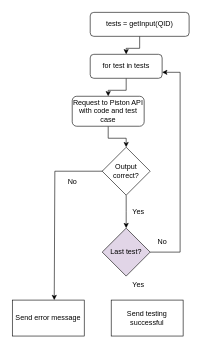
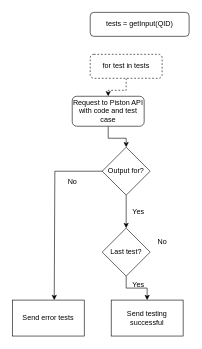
- <mxCell id="2" value="" style="edgeStyle=orthogonalEdgeStyle;rounded=0;orthogonalLoop=1;jettySize=auto;html=1;" edge="1" parent="1" source="3" target="5"><mxGeometry relative="1" as="geometry" /></mxCell>
- <mxCell id="5" value="for test in tests" style="rounded=1;whiteSpace=wrap;html=1;" vertex="1" parent="1"><mxGeometry x="150" y="90" width="120" height="40" as="geometry" /></mxCell>
+ <mxCell id="5" value="for test in tests" style="rounded=1;whiteSpace=wrap;html=1;dashed=1;" vertex="1" parent="1"><mxGeometry x="150" y="90" width="120" height="40" as="geometry" /></mxCell>
- <mxCell id="12" style="edgeStyle=orthogonalEdgeStyle;rounded=0;orthogonalLoop=1;jettySize=auto;html=1;entryX=1;entryY=0.75;entryDx=0;entryDy=0;" edge="1" parent="1" source="14" target="5"><mxGeometry relative="1" as="geometry"><Array as="points"><mxPoint x="300" y="420" /><mxPoint x="300" y="120" /></Array></mxGeometry></mxCell>
- <mxCell id="4" value="" style="edgeStyle=orthogonalEdgeStyle;rounded=0;orthogonalLoop=1;jettySize=auto;html=1;" edge="1" parent="1" source="5" target="7"><mxGeometry relative="1" as="geometry" /></mxCell>
+ <mxCell id="4" value="" style="edgeStyle=orthogonalEdgeStyle;rounded=0;orthogonalLoop=1;jettySize=auto;html=1;dashed=1;" edge="1" parent="1" source="5" target="7"><mxGeometry relative="1" as="geometry" /></mxCell>
- <mxCell id="10" value="Output correct?" style="rhombus;whiteSpace=wrap;html=1;" vertex="1" parent="1"><mxGeometry x="170" y="245" width="80" height="80" as="geometry" /></mxCell>
+ <mxCell id="10" value="Output for?" style="rhombus;whiteSpace=wrap;html=1;" vertex="1" parent="1"><mxGeometry x="170" y="245" width="80" height="80" as="geometry" /></mxCell>
- <mxCell id="14" value="Last test?" style="rhombus;whiteSpace=wrap;html=1;fillColor=#e1d5e7;" vertex="1" parent="1"><mxGeometry x="170" y="380" width="80" height="80" as="geometry" /></mxCell>
+ <mxCell id="14" value="Last test?" style="rhombus;whiteSpace=wrap;html=1;" vertex="1" parent="1"><mxGeometry x="170" y="380" width="80" height="80" as="geometry" /></mxCell>
+ <mxCell id="13" value="" style="edgeStyle=orthogonalEdgeStyle;rounded=0;orthogonalLoop=1;jettySize=auto;html=1;" edge="1" parent="1" source="14" target="16"><mxGeometry relative="1" as="geometry" /></mxCell>
- <mxCell id="19" value="Send error message" style="whiteSpace=wrap;html=1;" vertex="1" parent="1"><mxGeometry x="20" y="500" width="120" height="60" as="geometry" /></mxCell>
+ <mxCell id="19" value="Send error tests" style="whiteSpace=wrap;html=1;" vertex="1" parent="1"><mxGeometry x="20" y="500" width="120" height="60" as="geometry" /></mxCell>
